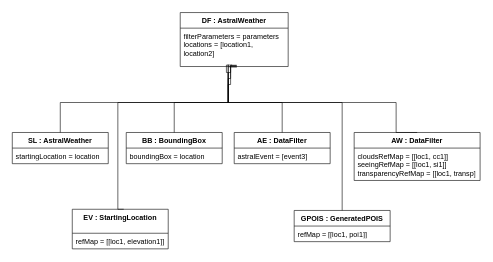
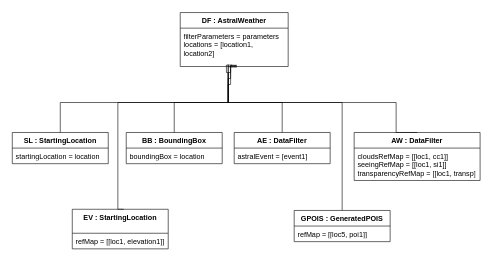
- <mxCell id="4" value="SL : AstralWeather" style="swimlane;fontStyle=1;align=center;verticalAlign=top;childLayout=stackLayout;horizontal=1;startSize=26;horizontalStack=0;resizeParent=1;resizeParentMax=0;resizeLast=0;collapsible=1;marginBottom=0;whiteSpace=wrap;html=1;" parent="1" vertex="1"><mxGeometry x="20" y="220" width="160" height="52" as="geometry" /></mxCell>
+ <mxCell id="4" value="SL : StartingLocation" style="swimlane;fontStyle=1;align=center;verticalAlign=top;childLayout=stackLayout;horizontal=1;startSize=26;horizontalStack=0;resizeParent=1;resizeParentMax=0;resizeLast=0;collapsible=1;marginBottom=0;whiteSpace=wrap;html=1;" parent="1" vertex="1"><mxGeometry x="20" y="220" width="160" height="52" as="geometry" /></mxCell>
- <mxCell id="9" value="astralEvent = [event3]" style="text;strokeColor=none;fillColor=none;align=left;verticalAlign=top;spacingLeft=4;spacingRight=4;overflow=hidden;rotatable=0;points=[[0,0.5],[1,0.5]];portConstraint=eastwest;whiteSpace=wrap;html=1;" parent="8" vertex="1"><mxGeometry y="26" width="160" height="26" as="geometry" /></mxCell>
+ <mxCell id="9" value="astralEvent = [event1]" style="text;strokeColor=none;fillColor=none;align=left;verticalAlign=top;spacingLeft=4;spacingRight=4;overflow=hidden;rotatable=0;points=[[0,0.5],[1,0.5]];portConstraint=eastwest;whiteSpace=wrap;html=1;" parent="8" vertex="1"><mxGeometry y="26" width="160" height="26" as="geometry" /></mxCell>
- <mxCell id="15" value="refMap = [[loc1, poi1]]" style="text;strokeColor=none;fillColor=none;align=left;verticalAlign=top;spacingLeft=4;spacingRight=4;overflow=hidden;rotatable=0;points=[[0,0.5],[1,0.5]];portConstraint=eastwest;whiteSpace=wrap;html=1;" parent="14" vertex="1"><mxGeometry y="26" width="160" height="26" as="geometry" /></mxCell>
+ <mxCell id="15" value="refMap = [[loc5, poi1]]" style="text;strokeColor=none;fillColor=none;align=left;verticalAlign=top;spacingLeft=4;spacingRight=4;overflow=hidden;rotatable=0;points=[[0,0.5],[1,0.5]];portConstraint=eastwest;whiteSpace=wrap;html=1;" parent="14" vertex="1"><mxGeometry y="26" width="160" height="26" as="geometry" /></mxCell>
